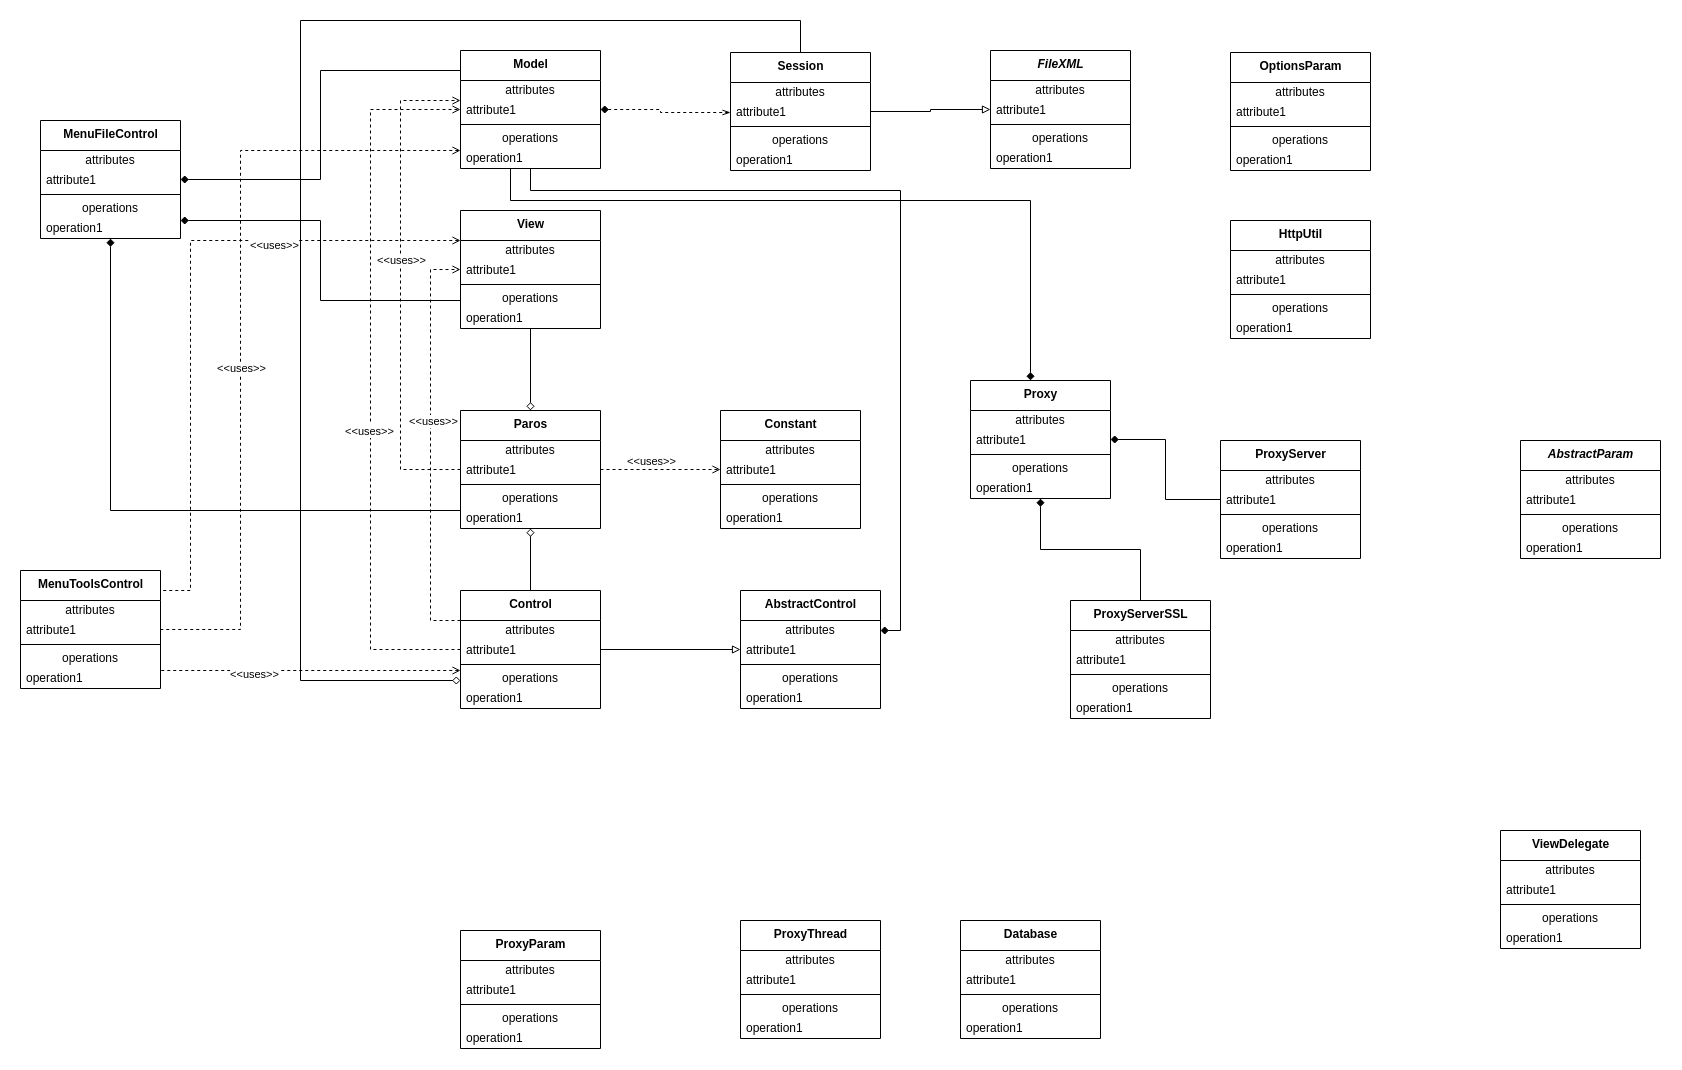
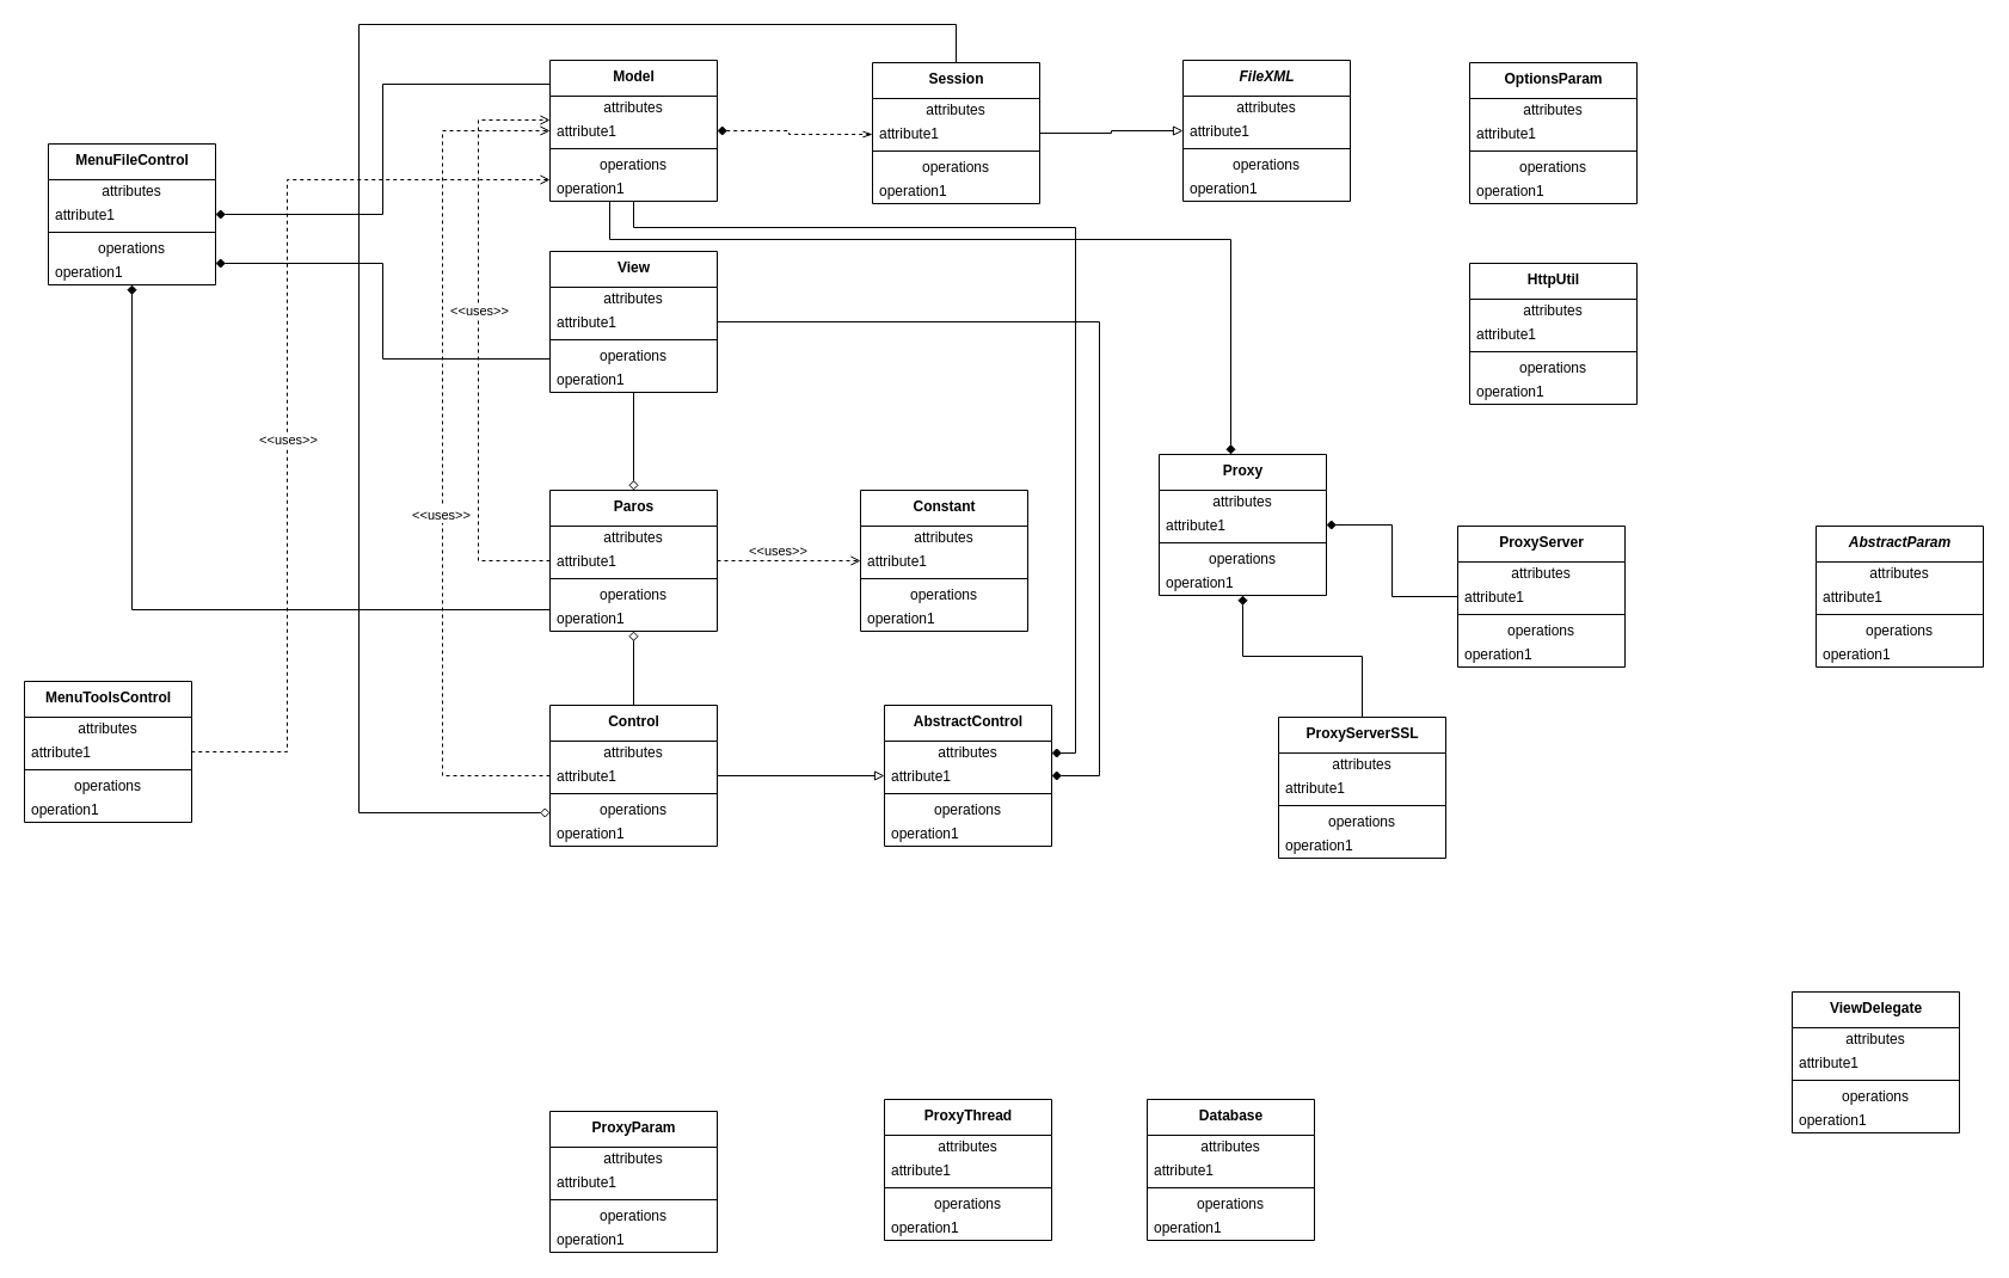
+ <mxCell id="131" style="edgeStyle=orthogonalEdgeStyle;rounded=0;orthogonalLoop=1;jettySize=auto;html=1;startArrow=none;startFill=0;endArrow=diamond;endFill=1;" edge="1" parent="1" source="133" target="57"><mxGeometry relative="1" as="geometry"><Array as="points"><mxPoint x="920" y="269" /><mxPoint x="920" y="649" /></Array></mxGeometry></mxCell>
- <mxCell id="79" style="edgeStyle=orthogonalEdgeStyle;rounded=0;orthogonalLoop=1;jettySize=auto;html=1;dashed=1;startArrow=open;startFill=0;endArrow=none;endFill=0;" edge="1" parent="1" source="133" target="83"><mxGeometry relative="1" as="geometry"><Array as="points"><mxPoint x="190" y="240" /><mxPoint x="190" y="590" /></Array></mxGeometry></mxCell>
- <mxCell id="80" value="&amp;lt;&amp;lt;uses&amp;gt;&amp;gt;" style="edgeLabel;html=1;align=center;verticalAlign=middle;resizable=0;points=[];" vertex="1" connectable="0" parent="79"><mxGeometry x="-0.424" y="4" relative="1" as="geometry"><mxPoint as="offset" /></mxGeometry></mxCell>
- <mxCell id="49" style="edgeStyle=orthogonalEdgeStyle;rounded=0;orthogonalLoop=1;jettySize=auto;html=1;startArrow=none;startFill=0;endArrow=open;endFill=0;dashed=1;" edge="1" parent="1" source="51" target="133"><mxGeometry relative="1" as="geometry"><Array as="points"><mxPoint x="430" y="620" /><mxPoint x="430" y="269" /></Array></mxGeometry></mxCell>
- <mxCell id="50" value="&amp;lt;&amp;lt;uses&amp;gt;&amp;gt;" style="edgeLabel;html=1;align=center;verticalAlign=middle;resizable=0;points=[];" vertex="1" connectable="0" parent="49"><mxGeometry x="0.119" y="-2" relative="1" as="geometry"><mxPoint as="offset" /></mxGeometry></mxCell>
- <mxCell id="81" style="edgeStyle=orthogonalEdgeStyle;rounded=0;orthogonalLoop=1;jettySize=auto;html=1;dashed=1;startArrow=open;startFill=0;endArrow=none;endFill=0;" edge="1" parent="1" source="51" target="83"><mxGeometry relative="1" as="geometry"><Array as="points"><mxPoint x="310" y="670" /><mxPoint x="310" y="670" /></Array></mxGeometry></mxCell>
- <mxCell id="82" value="&amp;lt;&amp;lt;uses&amp;gt;&amp;gt;" style="edgeLabel;html=1;align=center;verticalAlign=middle;resizable=0;points=[];" vertex="1" connectable="0" parent="81"><mxGeometry x="0.381" y="3" relative="1" as="geometry"><mxPoint as="offset" /></mxGeometry></mxCell>
